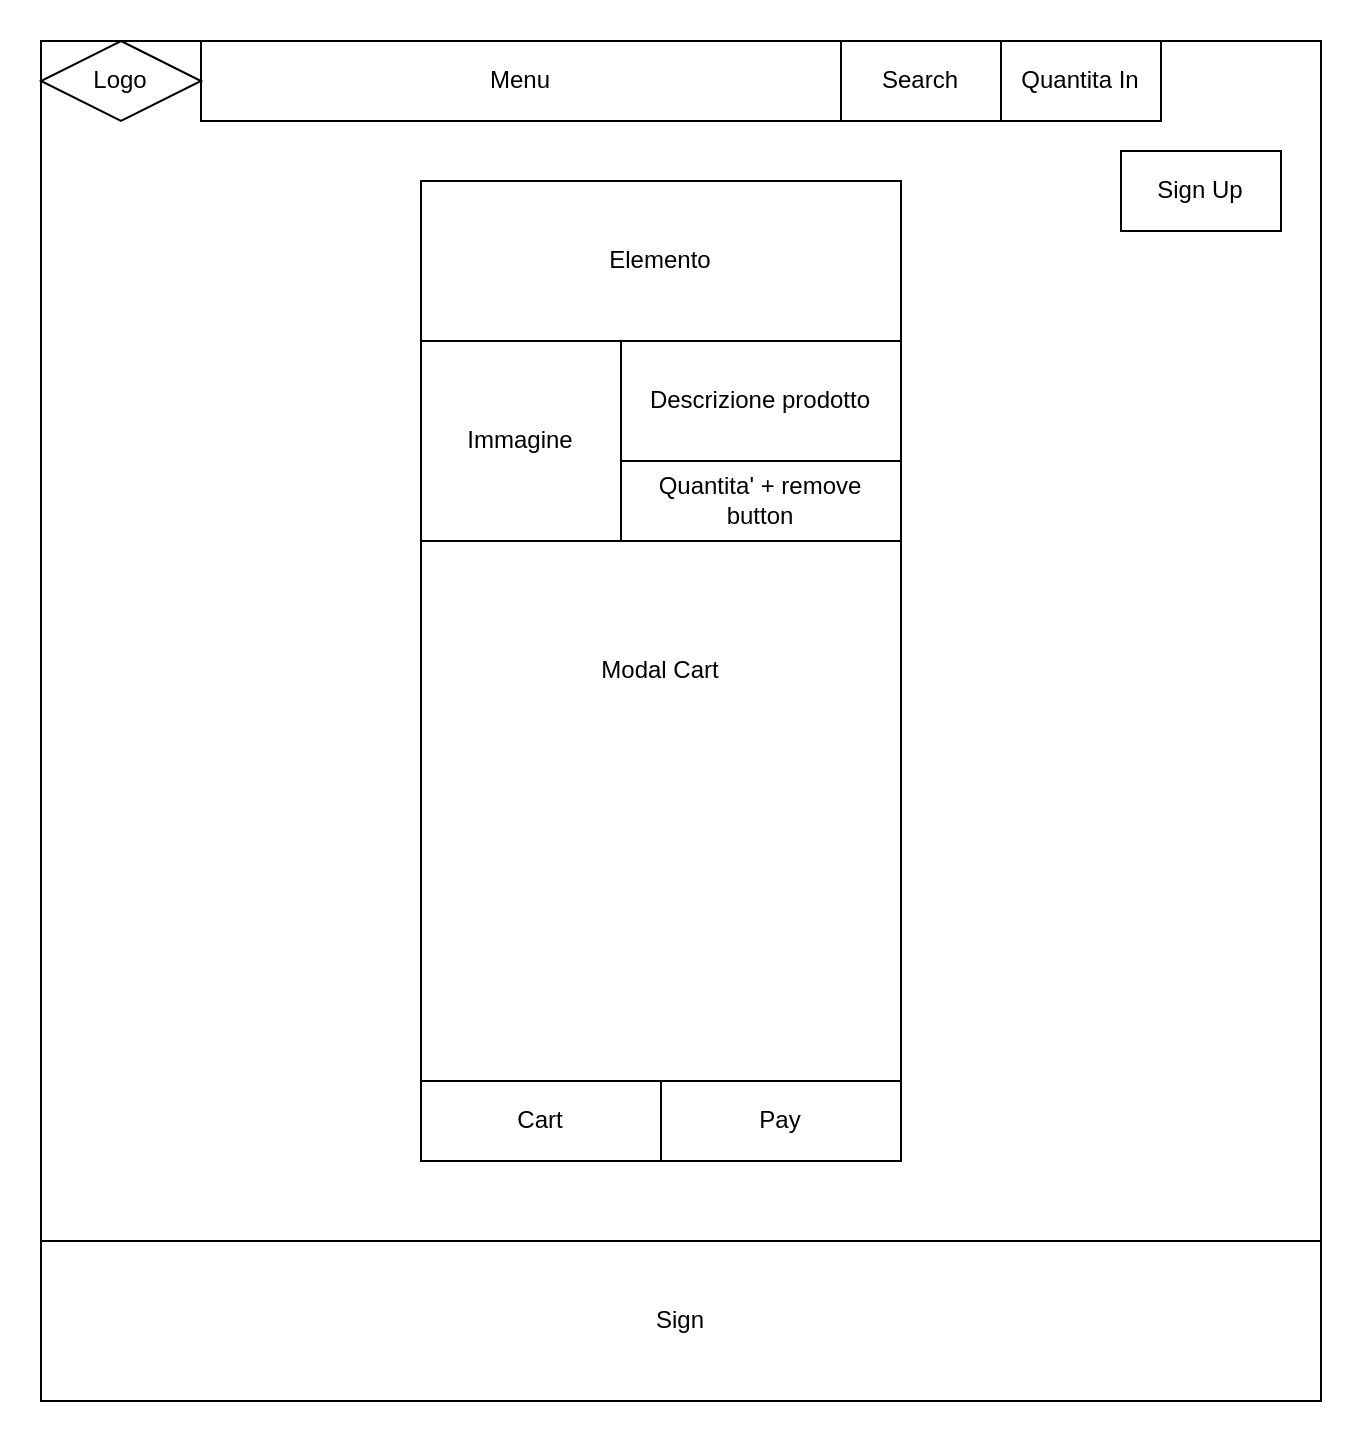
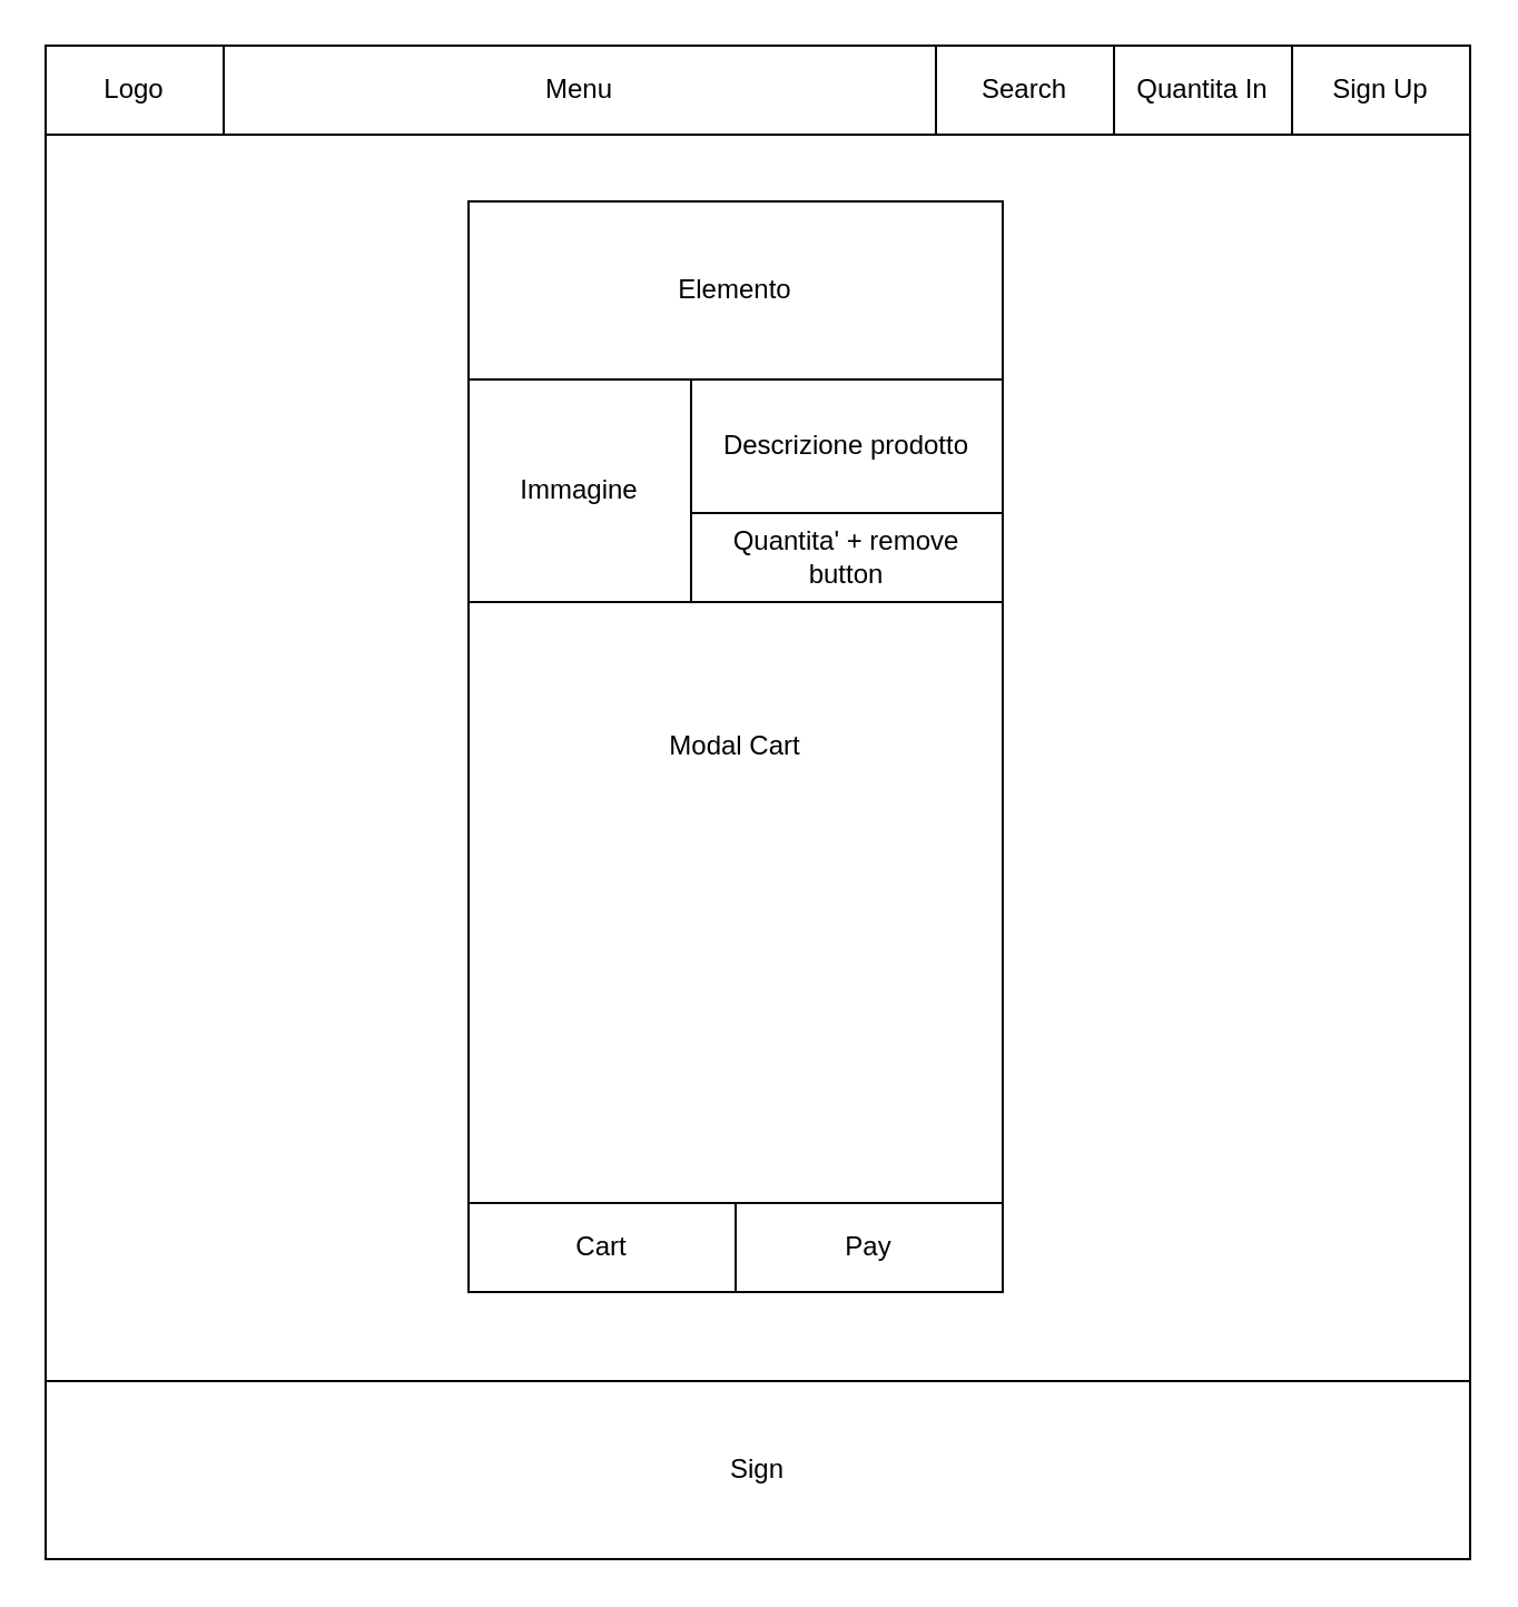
- <mxCell id="4" value="Logo" style="rhombus;whiteSpace=wrap;html=1;" vertex="1" parent="1"><mxGeometry x="20" y="20" width="80" height="40" as="geometry" /></mxCell>
+ <mxCell id="4" value="Logo" style="rounded=0;whiteSpace=wrap;html=1;" vertex="1" parent="1"><mxGeometry x="20" y="20" width="80" height="40" as="geometry" /></mxCell>
- <mxCell id="6" value="Sign Up&lt;br&gt;" style="rounded=0;whiteSpace=wrap;html=1;" vertex="1" parent="1"><mxGeometry x="560" y="75" width="80" height="40" as="geometry" /></mxCell>
+ <mxCell id="6" value="Sign Up&lt;br&gt;" style="rounded=0;whiteSpace=wrap;html=1;" vertex="1" parent="1"><mxGeometry x="580" y="20" width="80" height="40" as="geometry" /></mxCell>
